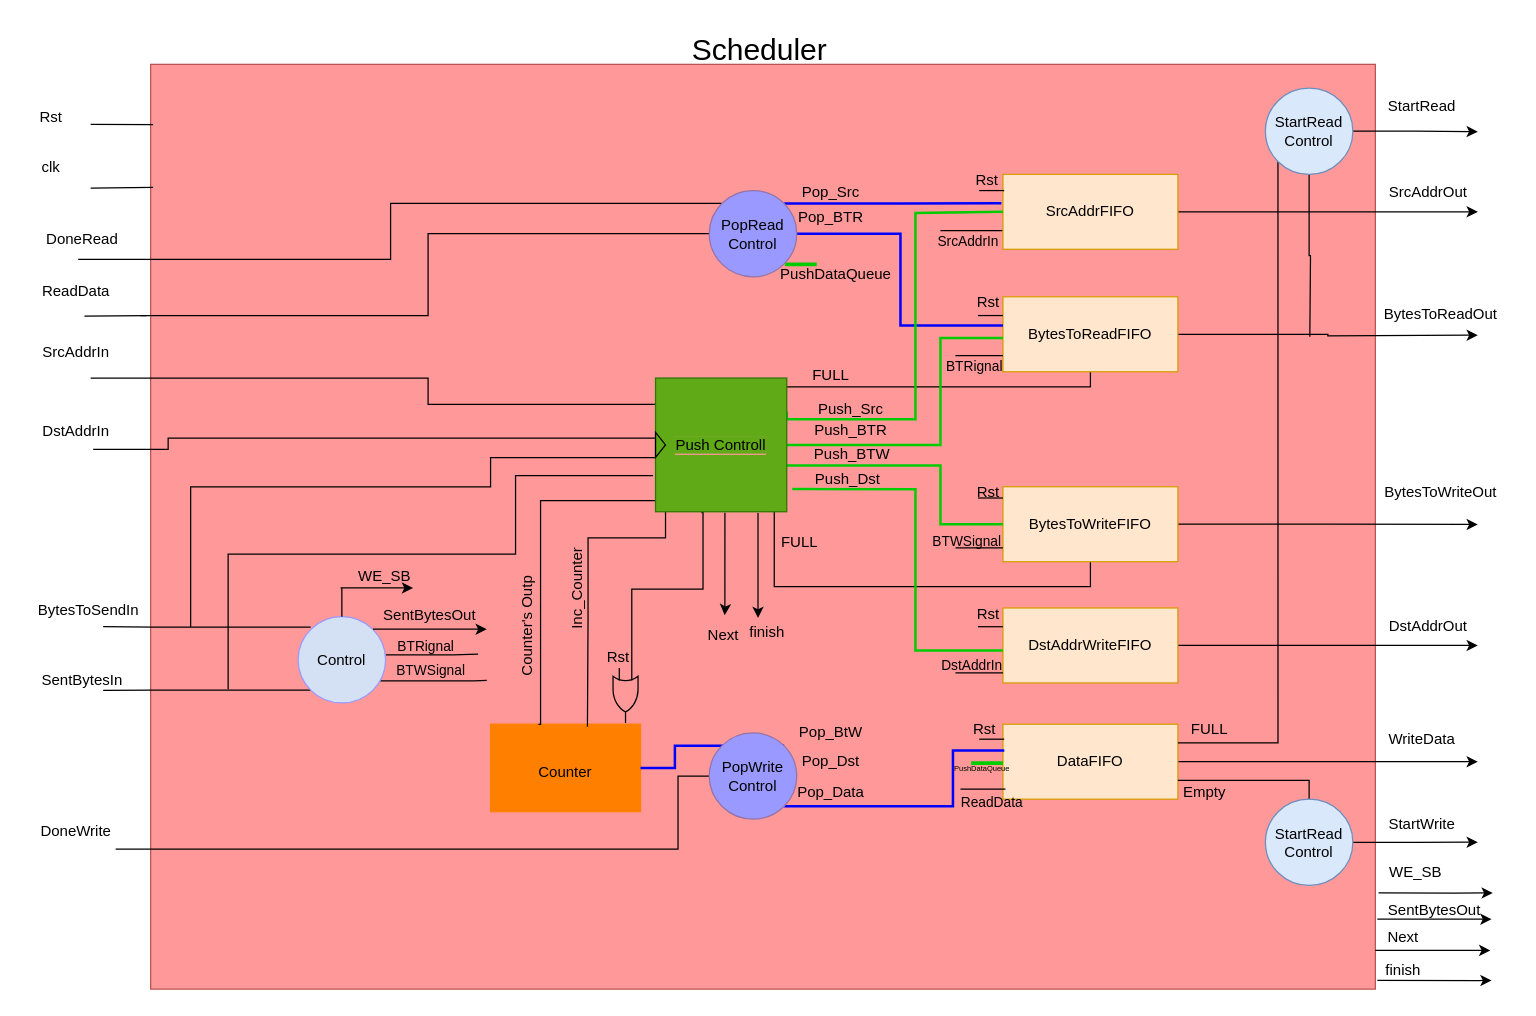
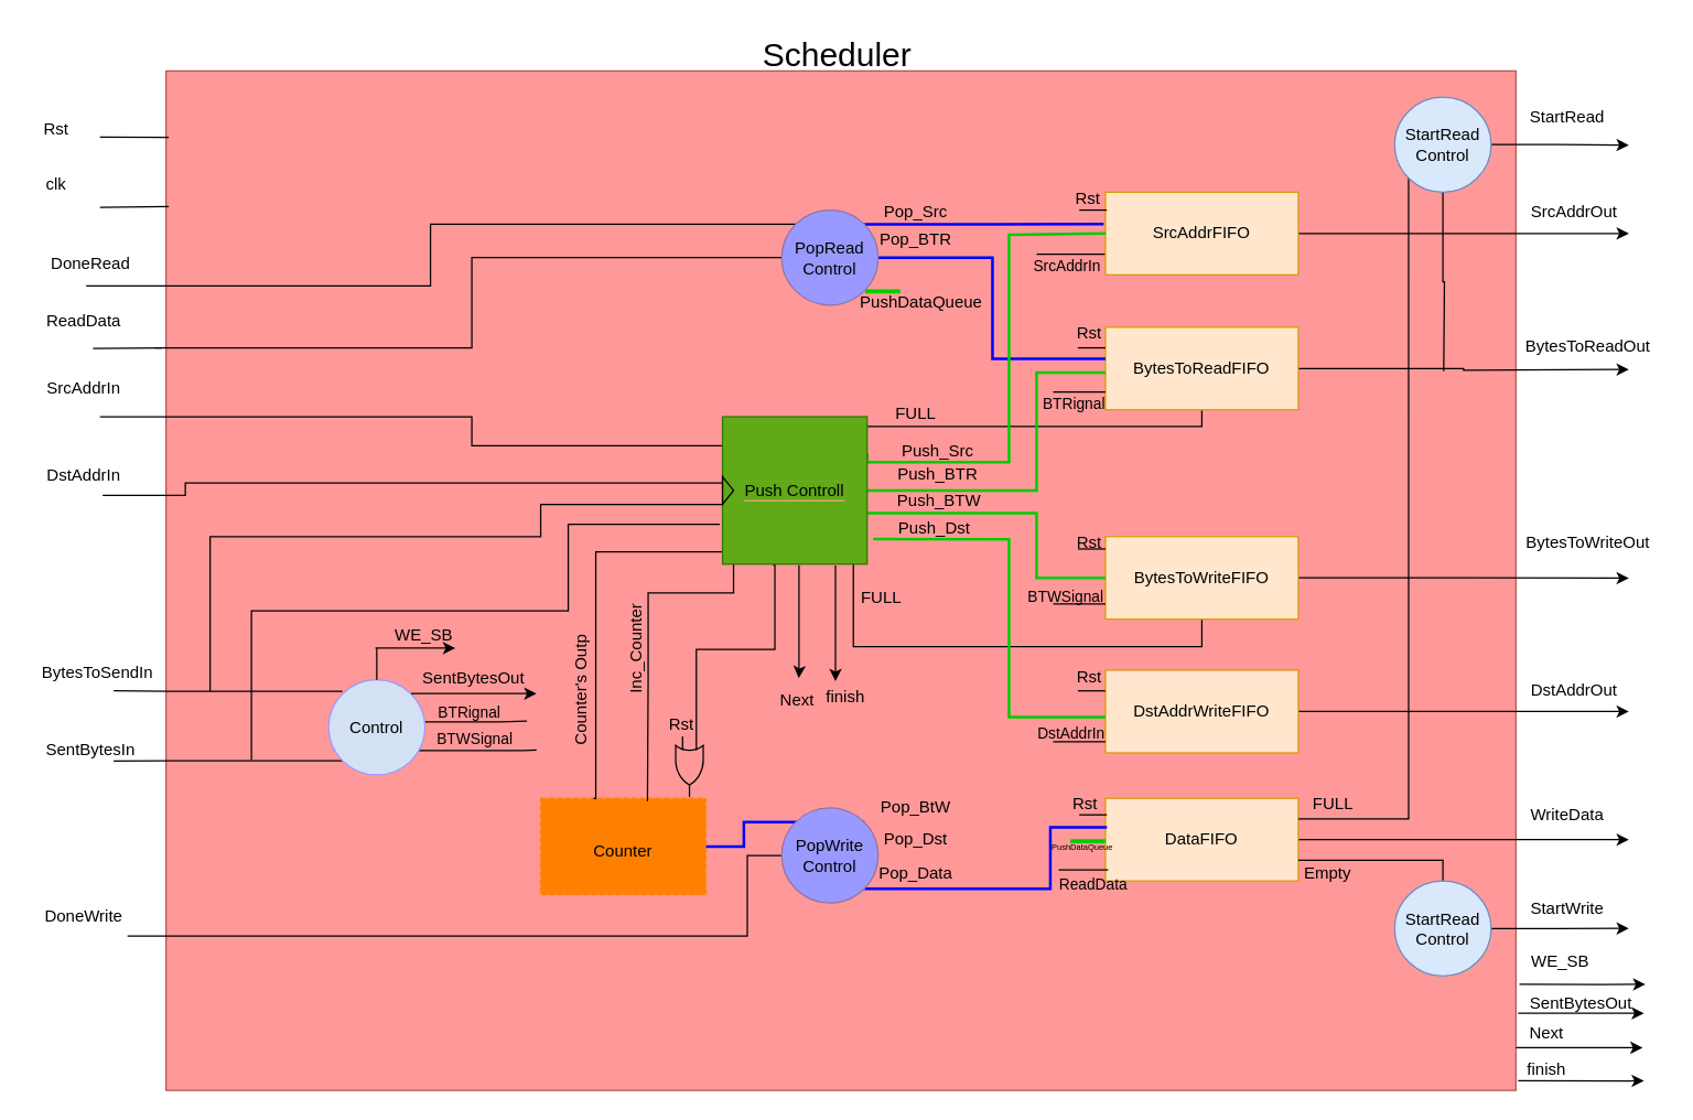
- <mxCell id="18" value="&lt;font style=&quot;font-size: 12px;&quot;&gt;Counter&lt;/font&gt;" style="rounded=0;whiteSpace=wrap;html=1;fontSize=24;strokeColor=#FF8000;fillColor=#FF8000;" vertex="1" parent="1"><mxGeometry x="392" y="579" width="120" height="70" as="geometry" /></mxCell>
+ <mxCell id="18" value="&lt;font style=&quot;font-size: 12px;&quot;&gt;Counter&lt;/font&gt;" style="rounded=0;whiteSpace=wrap;html=1;fontSize=24;strokeColor=#FF8000;fillColor=#FF8000;dashed=1;" vertex="1" parent="1"><mxGeometry x="392" y="579" width="120" height="70" as="geometry" /></mxCell>
